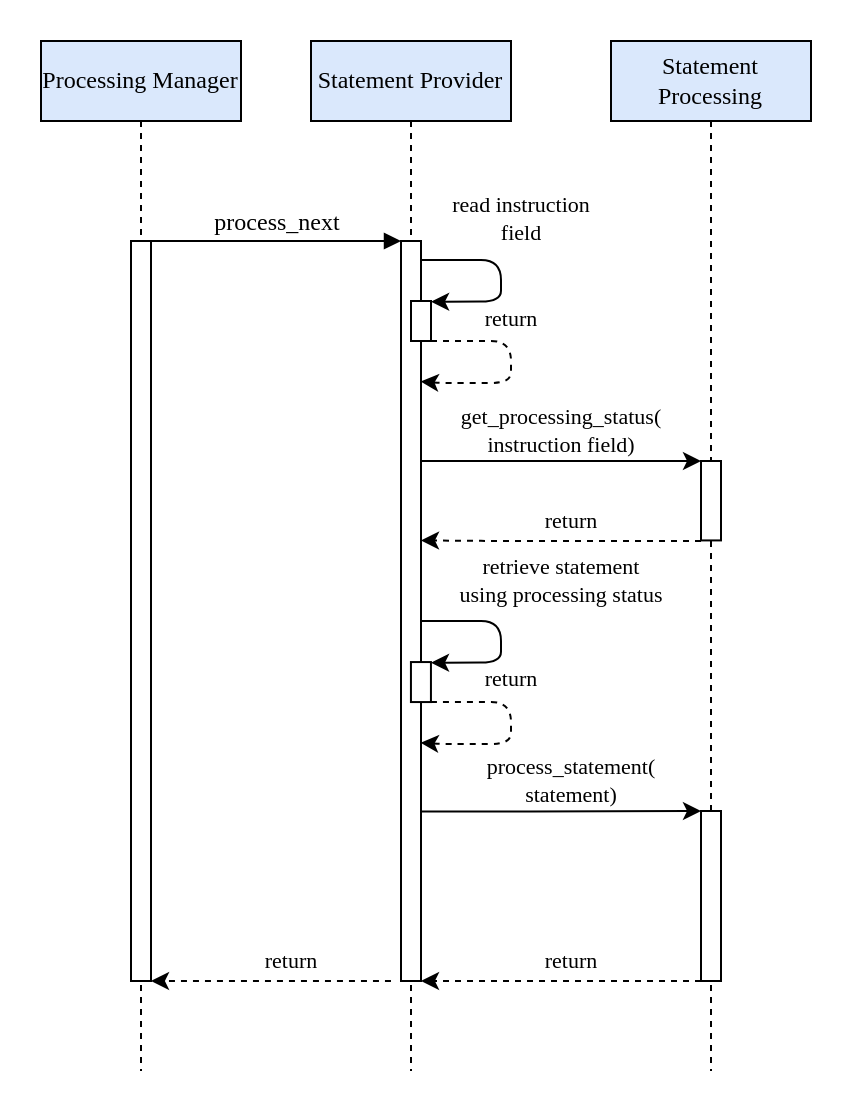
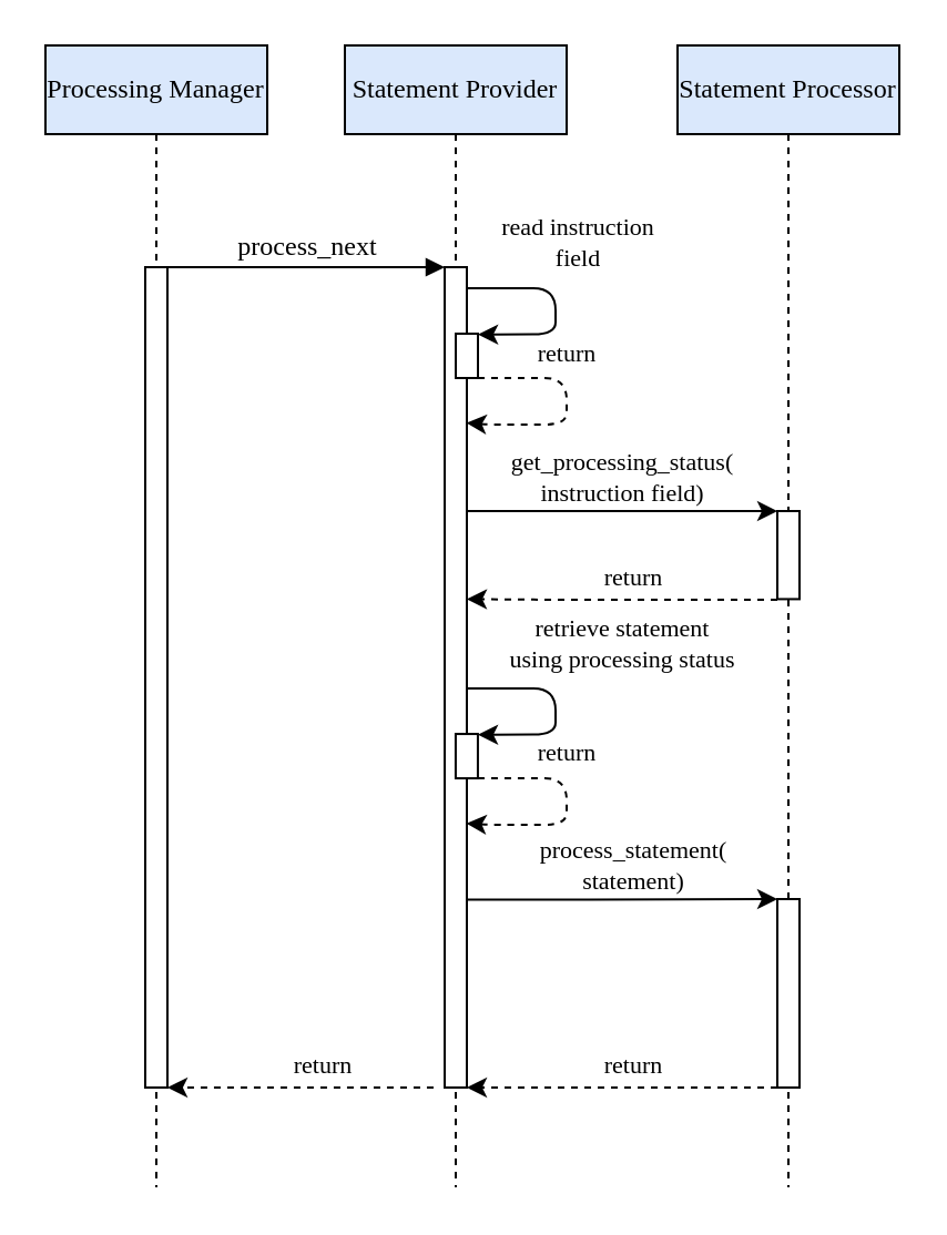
- <mxCell id="2" value="Statement Processing" style="shape=umlLifeline;perimeter=lifelinePerimeter;whiteSpace=wrap;html=1;container=1;collapsible=0;recursiveResize=0;outlineConnect=0;rounded=0;shadow=0;comic=0;labelBackgroundColor=none;strokeWidth=1;fontFamily=Verdana;fontSize=12;align=center;fillColor=#dae8fc;strokeColor=#000000;" parent="1" vertex="1"><mxGeometry x="305" y="20" width="100" height="515" as="geometry" /></mxCell>
+ <mxCell id="2" value="Statement Processor" style="shape=umlLifeline;perimeter=lifelinePerimeter;whiteSpace=wrap;html=1;container=1;collapsible=0;recursiveResize=0;outlineConnect=0;rounded=0;shadow=0;comic=0;labelBackgroundColor=none;strokeWidth=1;fontFamily=Verdana;fontSize=12;align=center;fillColor=#dae8fc;strokeColor=#000000;" parent="1" vertex="1"><mxGeometry x="305" y="20" width="100" height="515" as="geometry" /></mxCell>
